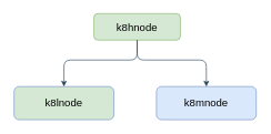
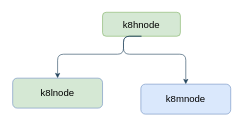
- <mxCell id="2" value="&lt;font style=&quot;font-size: 16px&quot;&gt;k8hnode&lt;/font&gt;" style="rounded=1;whiteSpace=wrap;html=1;fillColor=#d5e8d4;strokeColor=#82b366;" vertex="1" parent="1"><mxGeometry x="140" y="20" width="130" height="40" as="geometry" /></mxCell>
+ <mxCell id="2" value="&lt;font style=&quot;font-size: 16px&quot;&gt;k8hnode&lt;/font&gt;" style="rounded=1;whiteSpace=wrap;html=1;fillColor=#d5e8d4;strokeColor=#82b366;" vertex="1" parent="1"><mxGeometry x="170" y="20" width="130" height="40" as="geometry" /></mxCell>
- <mxCell id="4" value="&lt;span style=&quot;font-size: 16px&quot;&gt;k8mnode&lt;/span&gt;" style="rounded=1;whiteSpace=wrap;html=1;fillColor=#dae8fc;strokeColor=#6c8ebf;" vertex="1" parent="1"><mxGeometry x="234" y="130" width="150" height="50" as="geometry" /></mxCell>
+ <mxCell id="4" value="&lt;span style=&quot;font-size: 16px&quot;&gt;k8mnode&lt;/span&gt;" style="rounded=1;whiteSpace=wrap;html=1;fillColor=#dae8fc;strokeColor=#6c8ebf;" vertex="1" parent="1"><mxGeometry x="234" y="140" width="150" height="50" as="geometry" /></mxCell>
